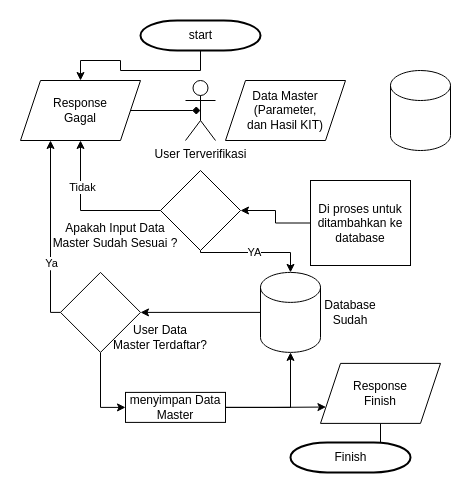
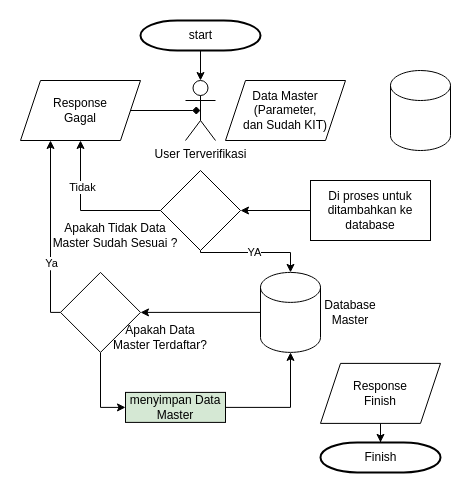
- <mxCell id="2" style="edgeStyle=orthogonalEdgeStyle;rounded=0;orthogonalLoop=1;jettySize=auto;html=1;exitX=0.5;exitY=1;exitDx=0;exitDy=0;exitPerimeter=0;" parent="1" source="3" target="20" edge="1"><mxGeometry relative="1" as="geometry" /></mxCell>
+ <mxCell id="2" style="edgeStyle=orthogonalEdgeStyle;rounded=0;orthogonalLoop=1;jettySize=auto;html=1;exitX=0.5;exitY=1;exitDx=0;exitDy=0;exitPerimeter=0;entryX=0.5;entryY=0;entryDx=0;entryDy=0;entryPerimeter=0;" parent="1" source="3" target="4" edge="1"><mxGeometry relative="1" as="geometry" /></mxCell>
- <mxCell id="5" value="Data Master (Parameter, &lt;br&gt;dan Hasil KIT)" style="shape=parallelogram;perimeter=parallelogramPerimeter;whiteSpace=wrap;html=1;fixedSize=1;" parent="1" vertex="1"><mxGeometry x="225" y="80" width="120" height="60" as="geometry" /></mxCell>
+ <mxCell id="5" value="Data Master (Parameter, &lt;br&gt;dan Sudah KIT)" style="shape=parallelogram;perimeter=parallelogramPerimeter;whiteSpace=wrap;html=1;fixedSize=1;" parent="1" vertex="1"><mxGeometry x="225" y="80" width="120" height="60" as="geometry" /></mxCell>
- <mxCell id="7" value="Di proses untuk ditambahkan ke database" style="rounded=0;whiteSpace=wrap;html=1;" parent="1" vertex="1"><mxGeometry x="310" y="180" width="100" height="85" as="geometry" /></mxCell>
+ <mxCell id="7" value="Di proses untuk ditambahkan ke database" style="rounded=0;whiteSpace=wrap;html=1;" parent="1" vertex="1"><mxGeometry x="310" y="180" width="120" height="60" as="geometry" /></mxCell>
- <mxCell id="14" value="Apakah Input Data Master Sudah Sesuai ?" style="text;html=1;strokeColor=none;fillColor=none;align=center;verticalAlign=middle;whiteSpace=wrap;rounded=0;" parent="1" vertex="1"><mxGeometry x="45" y="220" width="140" height="30" as="geometry" /></mxCell>
+ <mxCell id="14" value="Apakah Tidak Data Master Sudah Sesuai ?" style="text;html=1;strokeColor=none;fillColor=none;align=center;verticalAlign=middle;whiteSpace=wrap;rounded=0;" parent="1" vertex="1"><mxGeometry x="45" y="220" width="140" height="30" as="geometry" /></mxCell>
- <mxCell id="21" value="Database Sudah" style="text;html=1;strokeColor=none;fillColor=none;align=center;verticalAlign=middle;whiteSpace=wrap;rounded=0;" parent="1" vertex="1"><mxGeometry x="320" y="296.9" width="60" height="30" as="geometry" /></mxCell>
+ <mxCell id="21" value="Database Master" style="text;html=1;strokeColor=none;fillColor=none;align=center;verticalAlign=middle;whiteSpace=wrap;rounded=0;" parent="1" vertex="1"><mxGeometry x="320" y="296.9" width="60" height="30" as="geometry" /></mxCell>
- <mxCell id="22" value="User Data &lt;br&gt;Master Terdaftar?" style="text;html=1;strokeColor=none;fillColor=none;align=center;verticalAlign=middle;whiteSpace=wrap;rounded=0;" parent="1" vertex="1"><mxGeometry x="90" y="321.9" width="140" height="30" as="geometry" /></mxCell>
+ <mxCell id="22" value="Apakah Data &lt;br&gt;Master Terdaftar?" style="text;html=1;strokeColor=none;fillColor=none;align=center;verticalAlign=middle;whiteSpace=wrap;rounded=0;" parent="1" vertex="1"><mxGeometry x="90" y="321.9" width="140" height="30" as="geometry" /></mxCell>
- <mxCell id="25" value="menyimpan Data Master" style="rounded=0;whiteSpace=wrap;html=1;" parent="1" vertex="1"><mxGeometry x="125" y="391.9" width="100" height="30" as="geometry" /></mxCell>
+ <mxCell id="25" value="menyimpan Data Master" style="rounded=0;whiteSpace=wrap;html=1;fillColor=#d5e8d4;" parent="1" vertex="1"><mxGeometry x="125" y="391.9" width="100" height="30" as="geometry" /></mxCell>
- <mxCell id="24" style="edgeStyle=orthogonalEdgeStyle;rounded=0;orthogonalLoop=1;jettySize=auto;html=1;entryX=0;entryY=0.75;entryDx=0;entryDy=0;" parent="1" source="25" target="27" edge="1"><mxGeometry relative="1" as="geometry" /></mxCell>
- <mxCell id="28" value="Finish" style="shape=mxgraph.flowchart.terminator;strokeWidth=2;gradientColor=none;gradientDirection=north;fontStyle=0;html=1;" parent="1" vertex="1"><mxGeometry x="290" y="441.9" width="120" height="30" as="geometry" /></mxCell>
+ <mxCell id="28" value="Finish" style="shape=mxgraph.flowchart.terminator;strokeWidth=2;gradientColor=none;gradientDirection=north;fontStyle=0;html=1;" parent="1" vertex="1"><mxGeometry x="320" y="441.9" width="120" height="30" as="geometry" /></mxCell>
